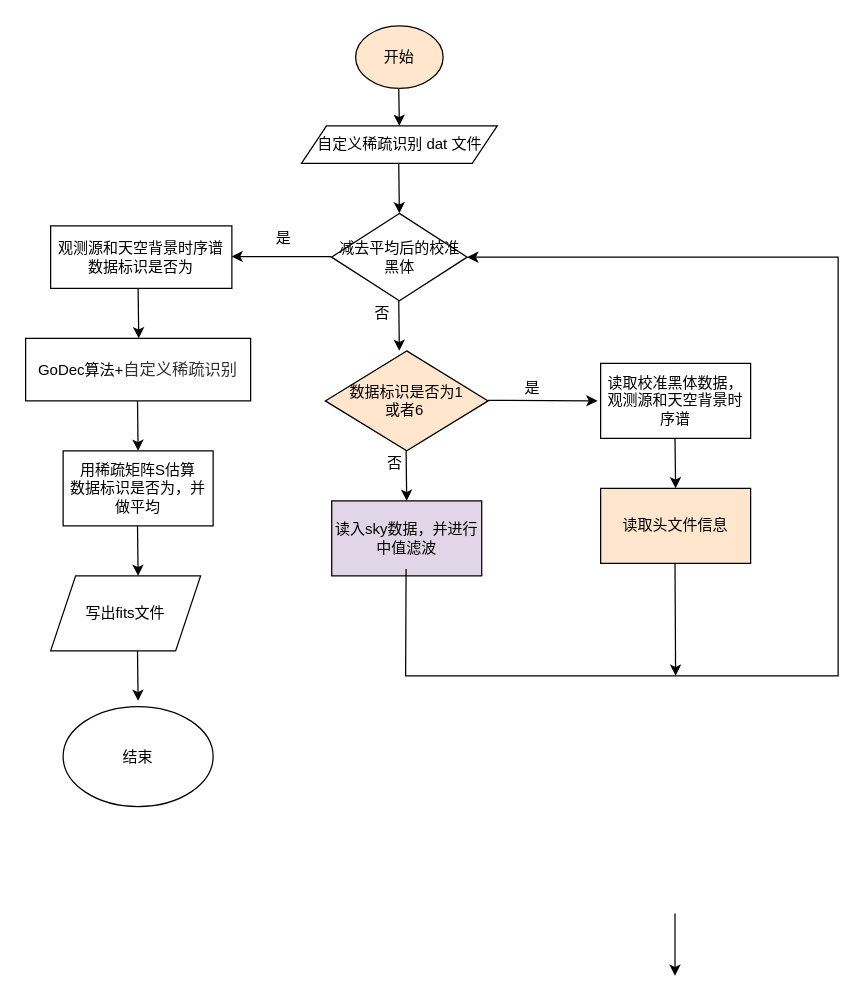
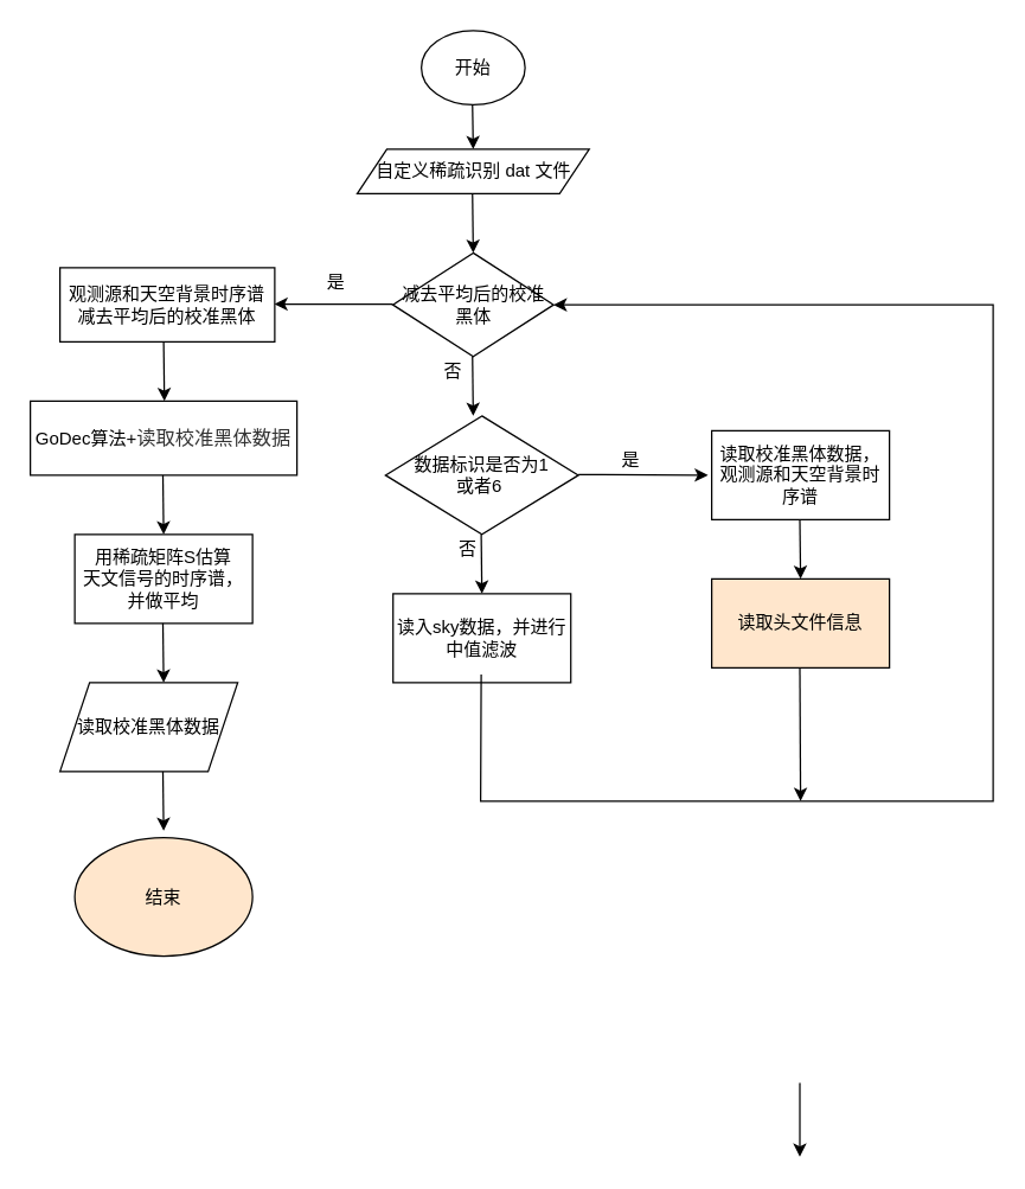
- <mxCell id="2" value="开始" style="ellipse;whiteSpace=wrap;html=1;fillColor=#ffe6cc;" vertex="1" parent="1"><mxGeometry x="284" width="70" height="50" as="geometry" y="20" /></mxCell>
+ <mxCell id="2" value="开始" style="ellipse;whiteSpace=wrap;html=1;" vertex="1" parent="1"><mxGeometry x="284" width="70" height="50" as="geometry" y="20" /></mxCell>
- <mxCell id="27" value="&lt;div&gt;观测源和天空背景时序谱&lt;/div&gt;&lt;div&gt;数据标识是否为&lt;/div&gt;" style="rounded=0;whiteSpace=wrap;html=1;" vertex="1" parent="1"><mxGeometry x="40" y="180" width="145" height="50" as="geometry" /></mxCell>
+ <mxCell id="27" value="&lt;div&gt;观测源和天空背景时序谱&lt;/div&gt;&lt;div&gt;减去平均后的校准黑体&lt;/div&gt;" style="rounded=0;whiteSpace=wrap;html=1;" vertex="1" parent="1"><mxGeometry x="40" y="180" width="145" height="50" as="geometry" /></mxCell>
- <mxCell id="20" value="GoDec算法+&lt;span style=&quot;color: rgb(51, 51, 51); font-family: &amp;quot;Helvetica Neue&amp;quot;, Helvetica, Arial, &amp;quot;Hiragino Sans GB&amp;quot;, &amp;quot;Hiragino Sans GB W3&amp;quot;, &amp;quot;Microsoft YaHei UI&amp;quot;, &amp;quot;Microsoft YaHei&amp;quot;, sans-serif; font-size: 13px; text-align: start;&quot;&gt;自定义稀疏识别&lt;/span&gt;" style="rounded=0;whiteSpace=wrap;html=1;" vertex="1" parent="1"><mxGeometry x="20" y="270" width="180" height="50" as="geometry" /></mxCell>
+ <mxCell id="20" value="GoDec算法+&lt;span style=&quot;color: rgb(51, 51, 51); font-family: &amp;quot;Helvetica Neue&amp;quot;, Helvetica, Arial, &amp;quot;Hiragino Sans GB&amp;quot;, &amp;quot;Hiragino Sans GB W3&amp;quot;, &amp;quot;Microsoft YaHei UI&amp;quot;, &amp;quot;Microsoft YaHei&amp;quot;, sans-serif; font-size: 13px; text-align: start;&quot;&gt;读取校准黑体数据&lt;/span&gt;" style="rounded=0;whiteSpace=wrap;html=1;" vertex="1" parent="1"><mxGeometry x="20" y="270" width="180" height="50" as="geometry" /></mxCell>
- <mxCell id="10" value="数据标识是否为1&lt;br&gt;或者6&amp;nbsp;" style="rhombus;whiteSpace=wrap;html=1;fillColor=#ffe6cc;" vertex="1" parent="1"><mxGeometry x="259.75" y="280" width="130.25" height="80" as="geometry" /></mxCell>
+ <mxCell id="10" value="数据标识是否为1&lt;br&gt;或者6&amp;nbsp;" style="rhombus;whiteSpace=wrap;html=1;" vertex="1" parent="1"><mxGeometry x="259.75" y="280" width="130.25" height="80" as="geometry" /></mxCell>
- <mxCell id="21" value="&lt;div style=&quot;&quot;&gt;用稀疏矩阵S估算&lt;/div&gt;&lt;div style=&quot;&quot;&gt;数据标识是否为，并做平均&lt;/div&gt;" style="rounded=0;whiteSpace=wrap;html=1;" vertex="1" parent="1"><mxGeometry x="50" y="360" width="120" height="60" as="geometry" /></mxCell>
+ <mxCell id="21" value="&lt;div style=&quot;&quot;&gt;用稀疏矩阵S估算&lt;/div&gt;&lt;div style=&quot;&quot;&gt;天文信号的时序谱，并做平均&lt;/div&gt;" style="rounded=0;whiteSpace=wrap;html=1;" vertex="1" parent="1"><mxGeometry x="50" y="360" width="120" height="60" as="geometry" /></mxCell>
- <mxCell id="18" value="读入sky数据，并进行中值滤波" style="rounded=0;whiteSpace=wrap;html=1;fillColor=#e1d5e7;" vertex="1" parent="1"><mxGeometry x="264.88" y="400" width="120" height="60" as="geometry" /></mxCell>
+ <mxCell id="18" value="读入sky数据，并进行中值滤波" style="rounded=0;whiteSpace=wrap;html=1;" vertex="1" parent="1"><mxGeometry x="264.88" y="400" width="120" height="60" as="geometry" /></mxCell>
- <mxCell id="26" value="&lt;span style=&quot;&quot;&gt;写出fits文件&lt;/span&gt;" style="shape=parallelogram;perimeter=parallelogramPerimeter;whiteSpace=wrap;html=1;fixedSize=1;" vertex="1" parent="1"><mxGeometry x="40" y="460" width="120" height="60" as="geometry" /></mxCell>
+ <mxCell id="26" value="&lt;span style=&quot;&quot;&gt;读取校准黑体数据&lt;/span&gt;" style="shape=parallelogram;perimeter=parallelogramPerimeter;whiteSpace=wrap;html=1;fixedSize=1;" vertex="1" parent="1"><mxGeometry x="40" y="460" width="120" height="60" as="geometry" /></mxCell>
- <mxCell id="25" value="结束" style="ellipse;whiteSpace=wrap;html=1;" vertex="1" parent="1"><mxGeometry x="50" y="564.5" width="120" height="80" as="geometry" /></mxCell>
+ <mxCell id="25" value="结束" style="ellipse;whiteSpace=wrap;html=1;fillColor=#ffe6cc;" vertex="1" parent="1"><mxGeometry x="50" y="564.5" width="120" height="80" as="geometry" /></mxCell>
